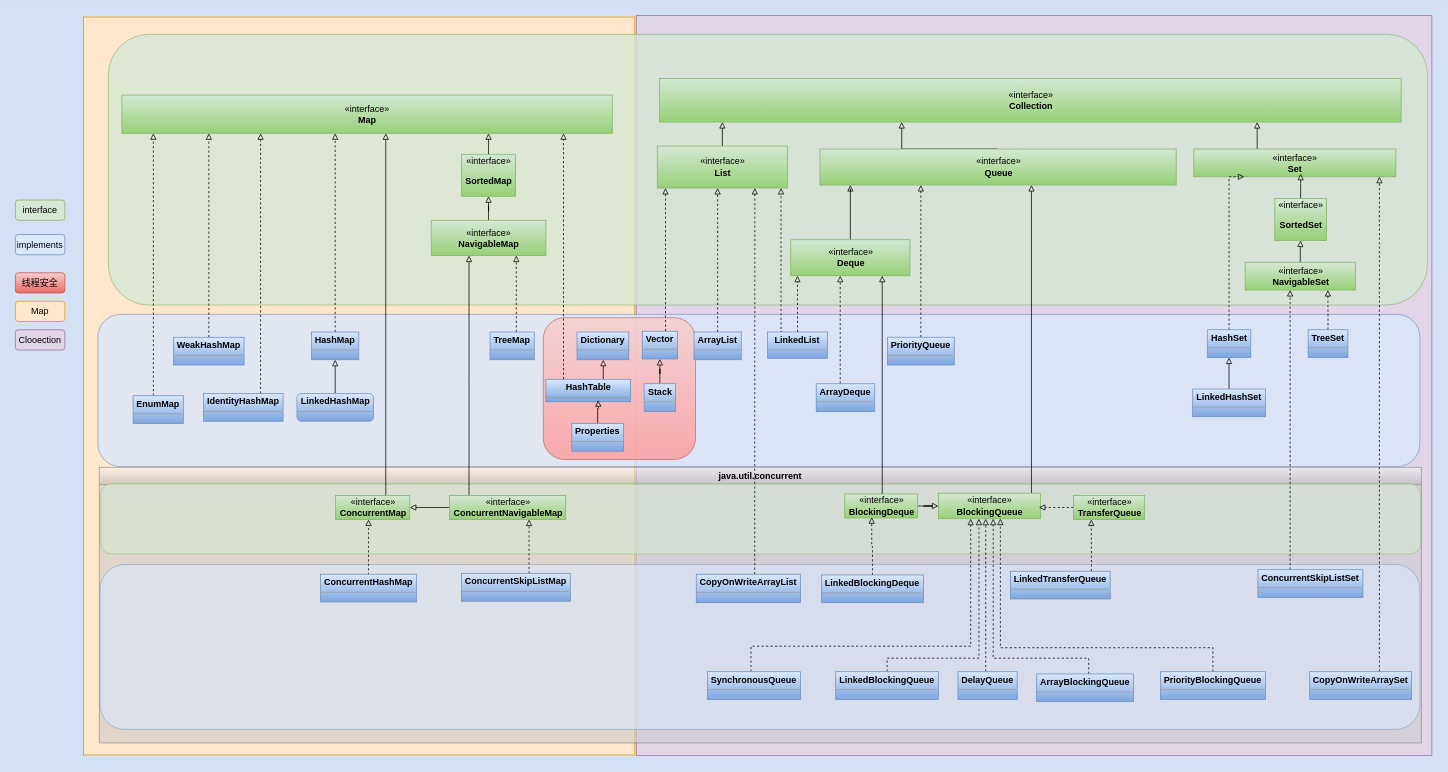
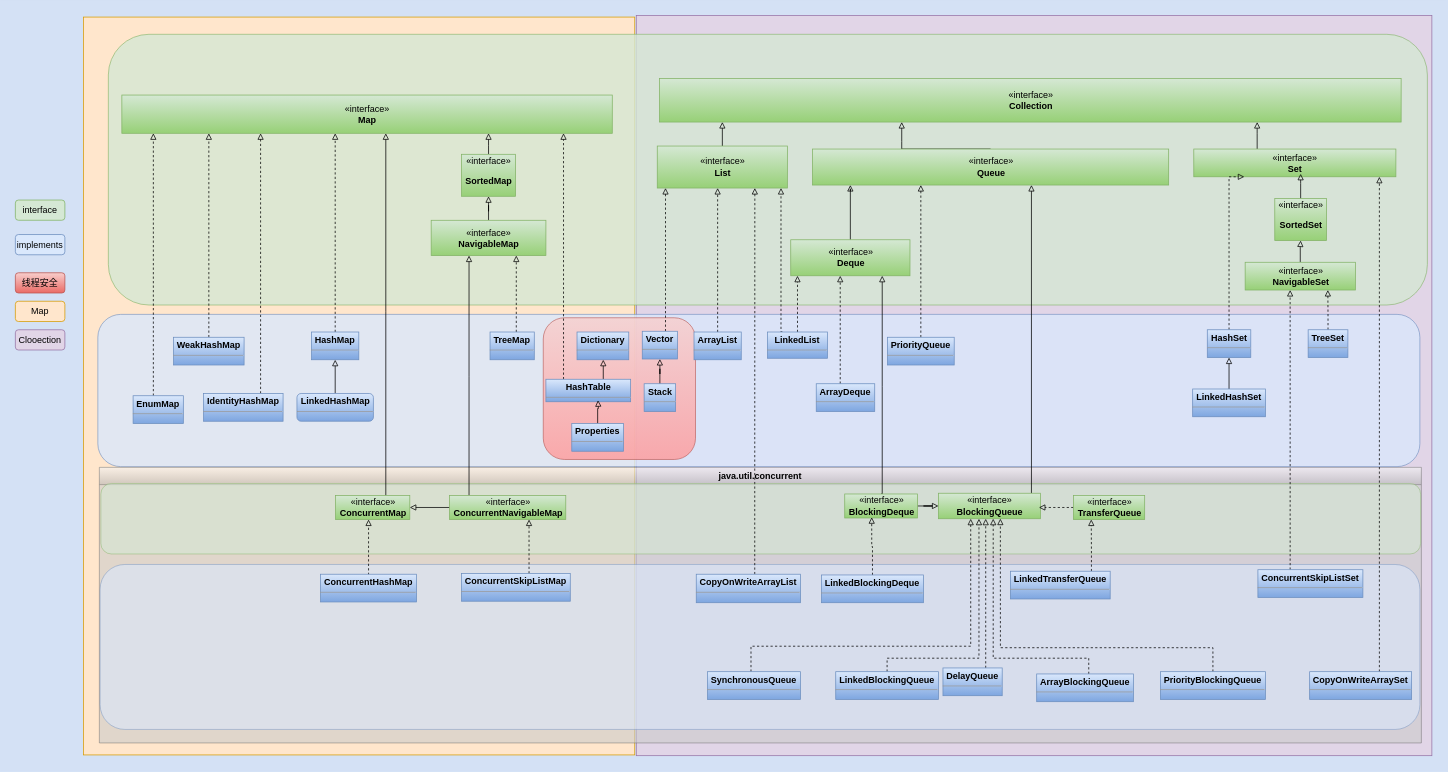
- <mxCell id="14" value="«interface»&lt;br&gt;&lt;b&gt;Queue&lt;br&gt;&lt;/b&gt;" style="html=1;fillColor=#d5e8d4;strokeColor=#82b366;gradientColor=#97d077;" parent="1" vertex="1"><mxGeometry x="1093" y="198" width="475" height="48" as="geometry" /></mxCell>
+ <mxCell id="14" value="«interface»&lt;br&gt;&lt;b&gt;Queue&lt;br&gt;&lt;/b&gt;" style="html=1;fillColor=#d5e8d4;strokeColor=#82b366;gradientColor=#97d077;" parent="1" vertex="1"><mxGeometry x="1083" y="198" width="475" height="48" as="geometry" /></mxCell>
- <mxCell id="100" value="&lt;p style=&quot;margin: 0px ; margin-top: 4px ; text-align: center&quot;&gt;&lt;b&gt;DelayQueue&lt;/b&gt;&lt;/p&gt;&lt;hr size=&quot;1&quot;&gt;&lt;div style=&quot;height: 2px&quot;&gt;&lt;/div&gt;" style="verticalAlign=top;align=left;overflow=fill;fontSize=12;fontFamily=Helvetica;html=1;labelBackgroundColor=none;fillColor=#dae8fc;gradientColor=#7ea6e0;strokeColor=#6c8ebf;" parent="1" vertex="1"><mxGeometry x="1277" y="895" width="79" height="37" as="geometry" /></mxCell>
+ <mxCell id="100" value="&lt;p style=&quot;margin: 0px ; margin-top: 4px ; text-align: center&quot;&gt;&lt;b&gt;DelayQueue&lt;/b&gt;&lt;/p&gt;&lt;hr size=&quot;1&quot;&gt;&lt;div style=&quot;height: 2px&quot;&gt;&lt;/div&gt;" style="verticalAlign=top;align=left;overflow=fill;fontSize=12;fontFamily=Helvetica;html=1;labelBackgroundColor=none;fillColor=#dae8fc;gradientColor=#7ea6e0;strokeColor=#6c8ebf;" parent="1" vertex="1"><mxGeometry x="1257" y="890" width="79" height="37" as="geometry" /></mxCell>
